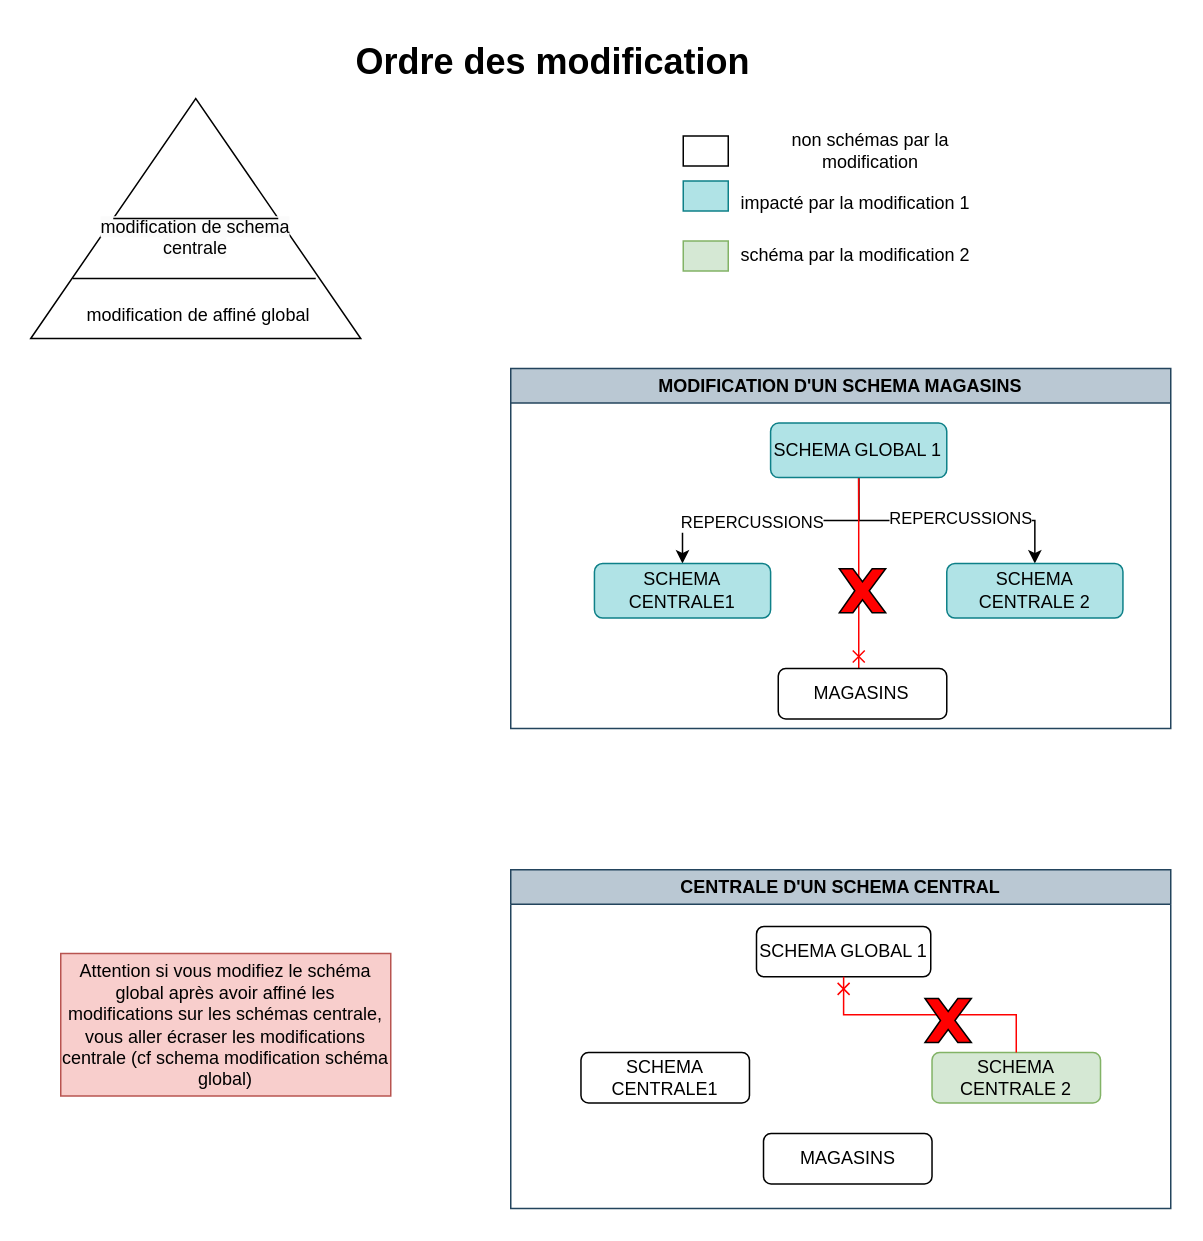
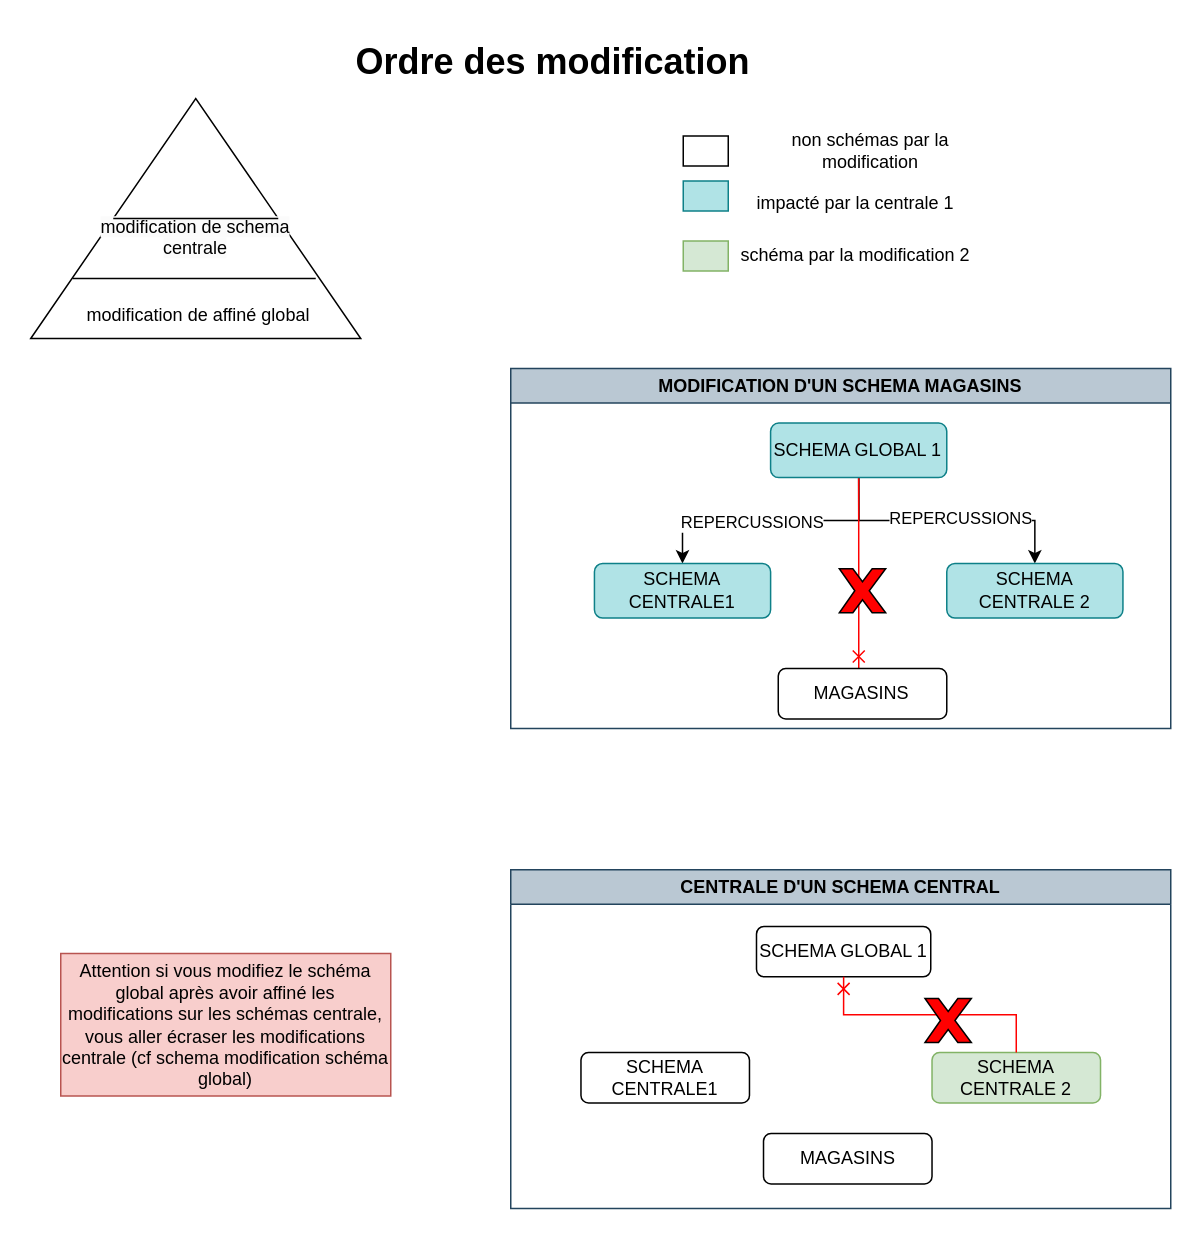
- <mxCell id="11" value="impacté par la modification 1" style="text;html=1;align=center;verticalAlign=middle;whiteSpace=wrap;rounded=0;" vertex="1" parent="1"><mxGeometry x="485" y="120" width="170" height="30" as="geometry" /></mxCell>
+ <mxCell id="11" value="impacté par la centrale 1" style="text;html=1;align=center;verticalAlign=middle;whiteSpace=wrap;rounded=0;" vertex="1" parent="1"><mxGeometry x="485" y="120" width="170" height="30" as="geometry" /></mxCell>
